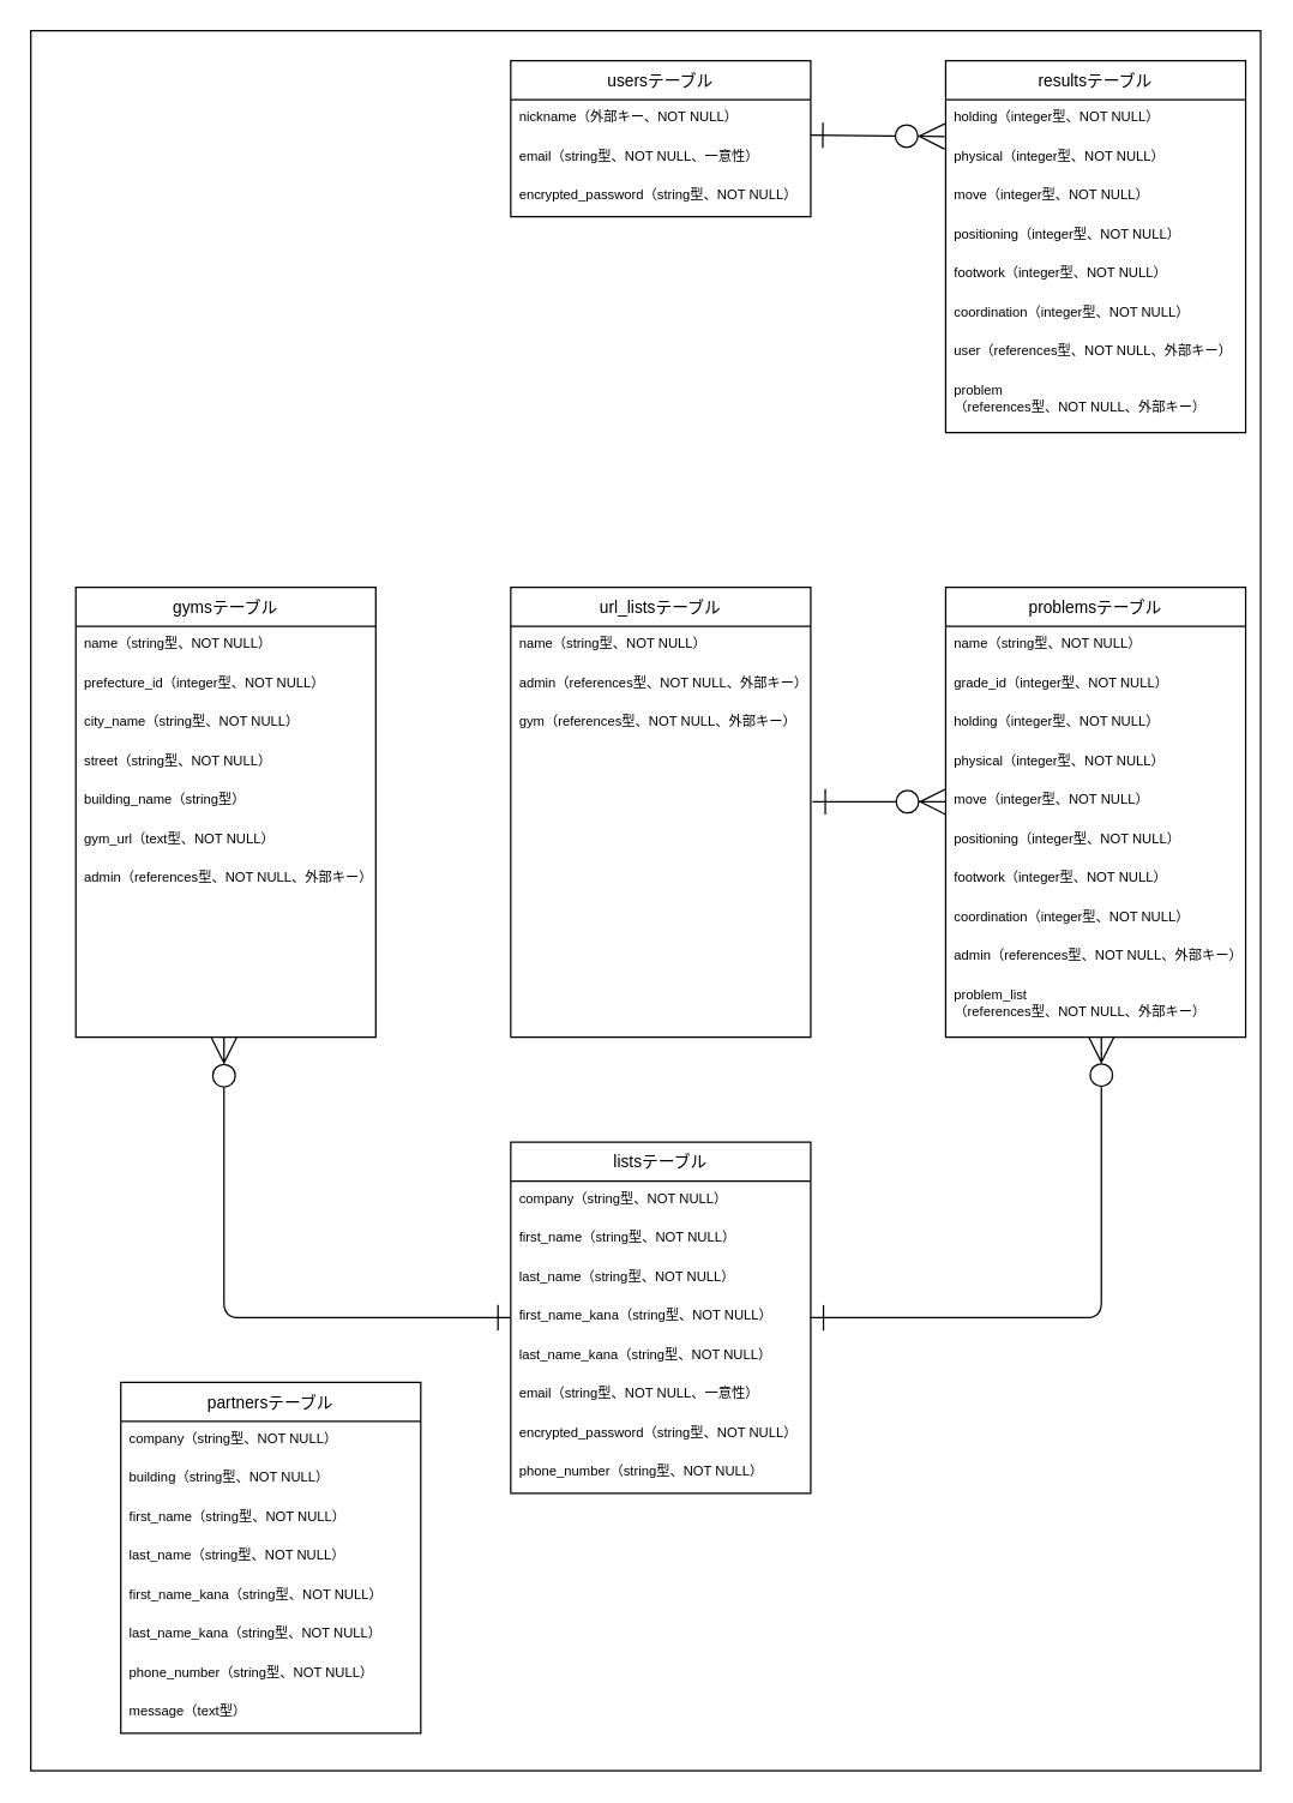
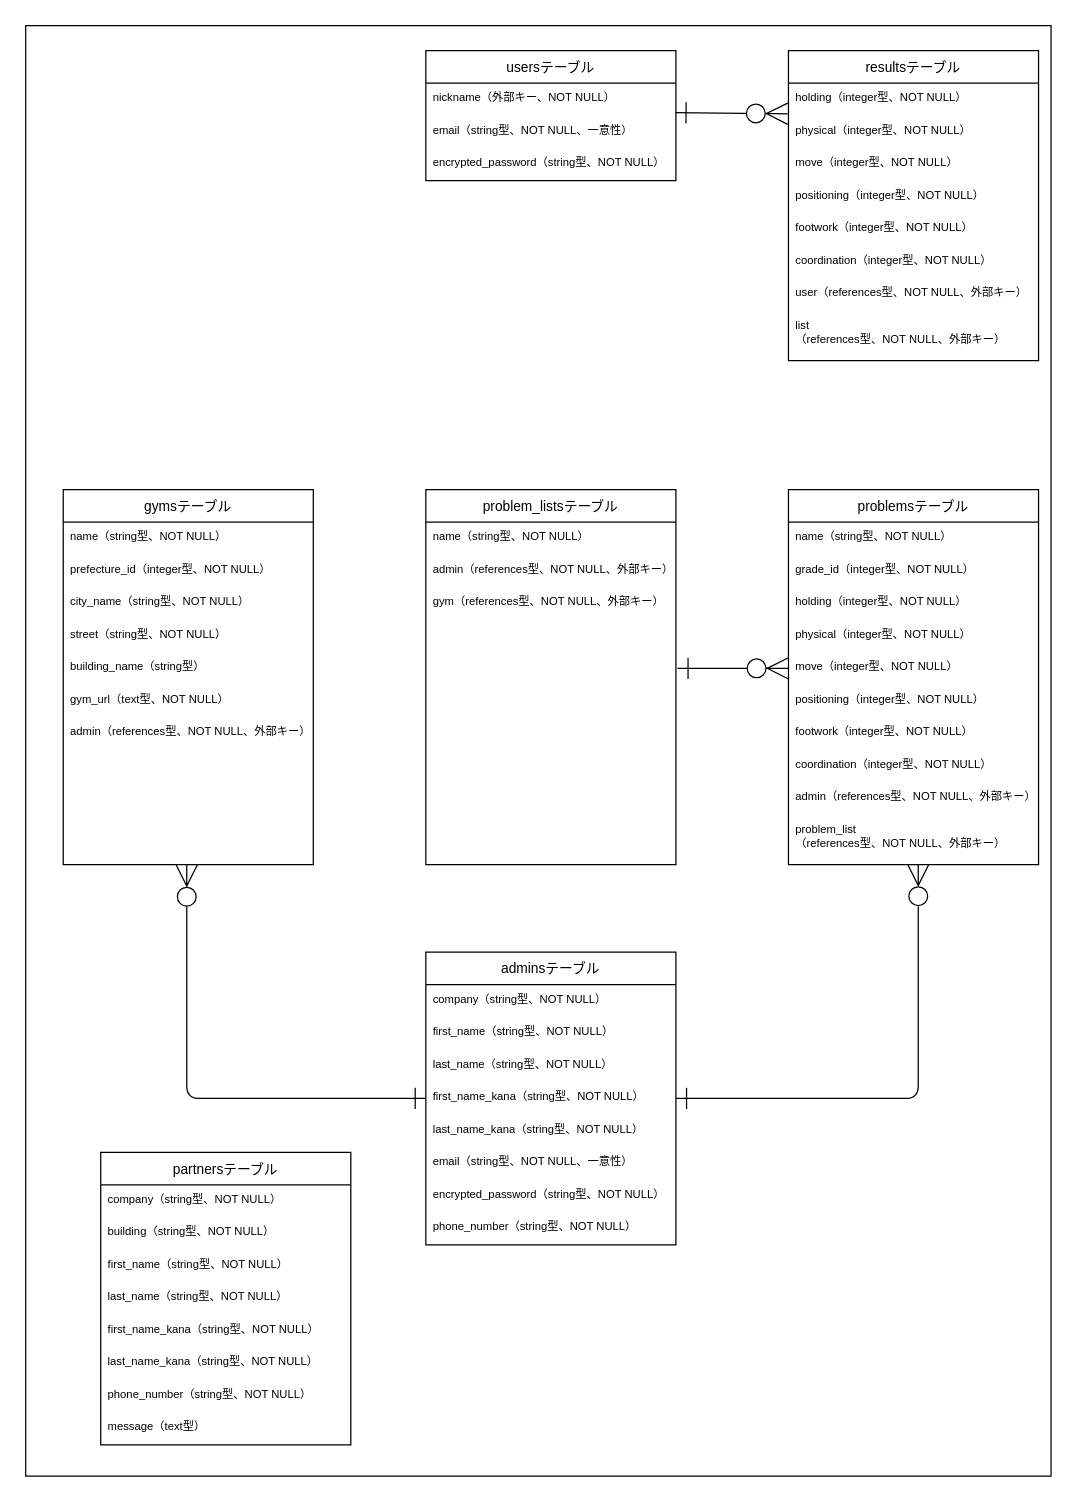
- <mxCell id="60" value="problem&#10;（references型、NOT NULL、外部キー）" style="text;strokeColor=none;fillColor=none;align=left;verticalAlign=top;spacingLeft=4;spacingRight=4;overflow=hidden;rotatable=0;points=[[0,0.5],[1,0.5]];portConstraint=eastwest;fontColor=#000000;fontSize=9;" vertex="1" parent="52"><mxGeometry y="208" width="200" height="40" as="geometry" /></mxCell>
+ <mxCell id="60" value="list&#10;（references型、NOT NULL、外部キー）" style="text;strokeColor=none;fillColor=none;align=left;verticalAlign=top;spacingLeft=4;spacingRight=4;overflow=hidden;rotatable=0;points=[[0,0.5],[1,0.5]];portConstraint=eastwest;fontColor=#000000;fontSize=9;" vertex="1" parent="52"><mxGeometry y="208" width="200" height="40" as="geometry" /></mxCell>
- <mxCell id="7" value="url_listsテーブル" style="swimlane;fontStyle=0;childLayout=stackLayout;horizontal=1;startSize=26;horizontalStack=0;resizeParent=1;resizeParentMax=0;resizeLast=0;collapsible=1;marginBottom=0;fontSize=11;fillColor=#FFFFFF;fontColor=#000000;strokeColor=#000000;" parent="1" vertex="1"><mxGeometry x="340" y="391" width="200" height="300" as="geometry" /></mxCell>
+ <mxCell id="7" value="problem_listsテーブル" style="swimlane;fontStyle=0;childLayout=stackLayout;horizontal=1;startSize=26;horizontalStack=0;resizeParent=1;resizeParentMax=0;resizeLast=0;collapsible=1;marginBottom=0;fontSize=11;fillColor=#FFFFFF;fontColor=#000000;strokeColor=#000000;" parent="1" vertex="1"><mxGeometry x="340" y="391" width="200" height="300" as="geometry" /></mxCell>
- <mxCell id="11" value="listsテーブル" style="swimlane;fontStyle=0;childLayout=stackLayout;horizontal=1;startSize=26;horizontalStack=0;resizeParent=1;resizeParentMax=0;resizeLast=0;collapsible=1;marginBottom=0;fontSize=11;fillColor=#FFFFFF;fontColor=#000000;strokeColor=#000000;" parent="1" vertex="1"><mxGeometry x="340" y="761" width="200" height="234" as="geometry" /></mxCell>
+ <mxCell id="11" value="adminsテーブル" style="swimlane;fontStyle=0;childLayout=stackLayout;horizontal=1;startSize=26;horizontalStack=0;resizeParent=1;resizeParentMax=0;resizeLast=0;collapsible=1;marginBottom=0;fontSize=11;fillColor=#FFFFFF;fontColor=#000000;strokeColor=#000000;" parent="1" vertex="1"><mxGeometry x="340" y="761" width="200" height="234" as="geometry" /></mxCell>
